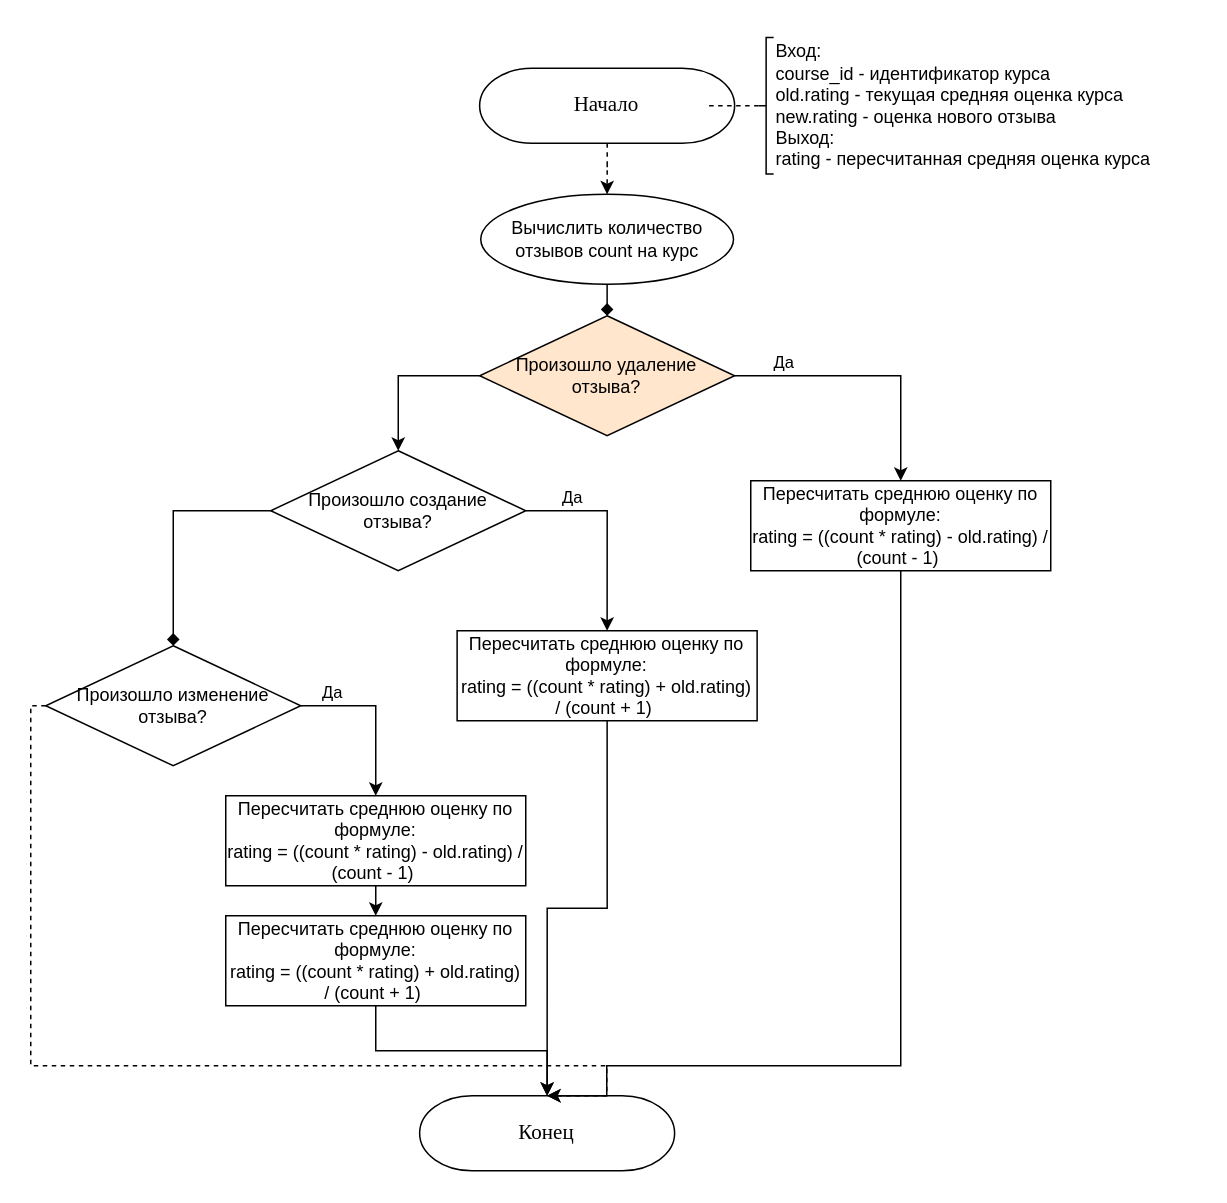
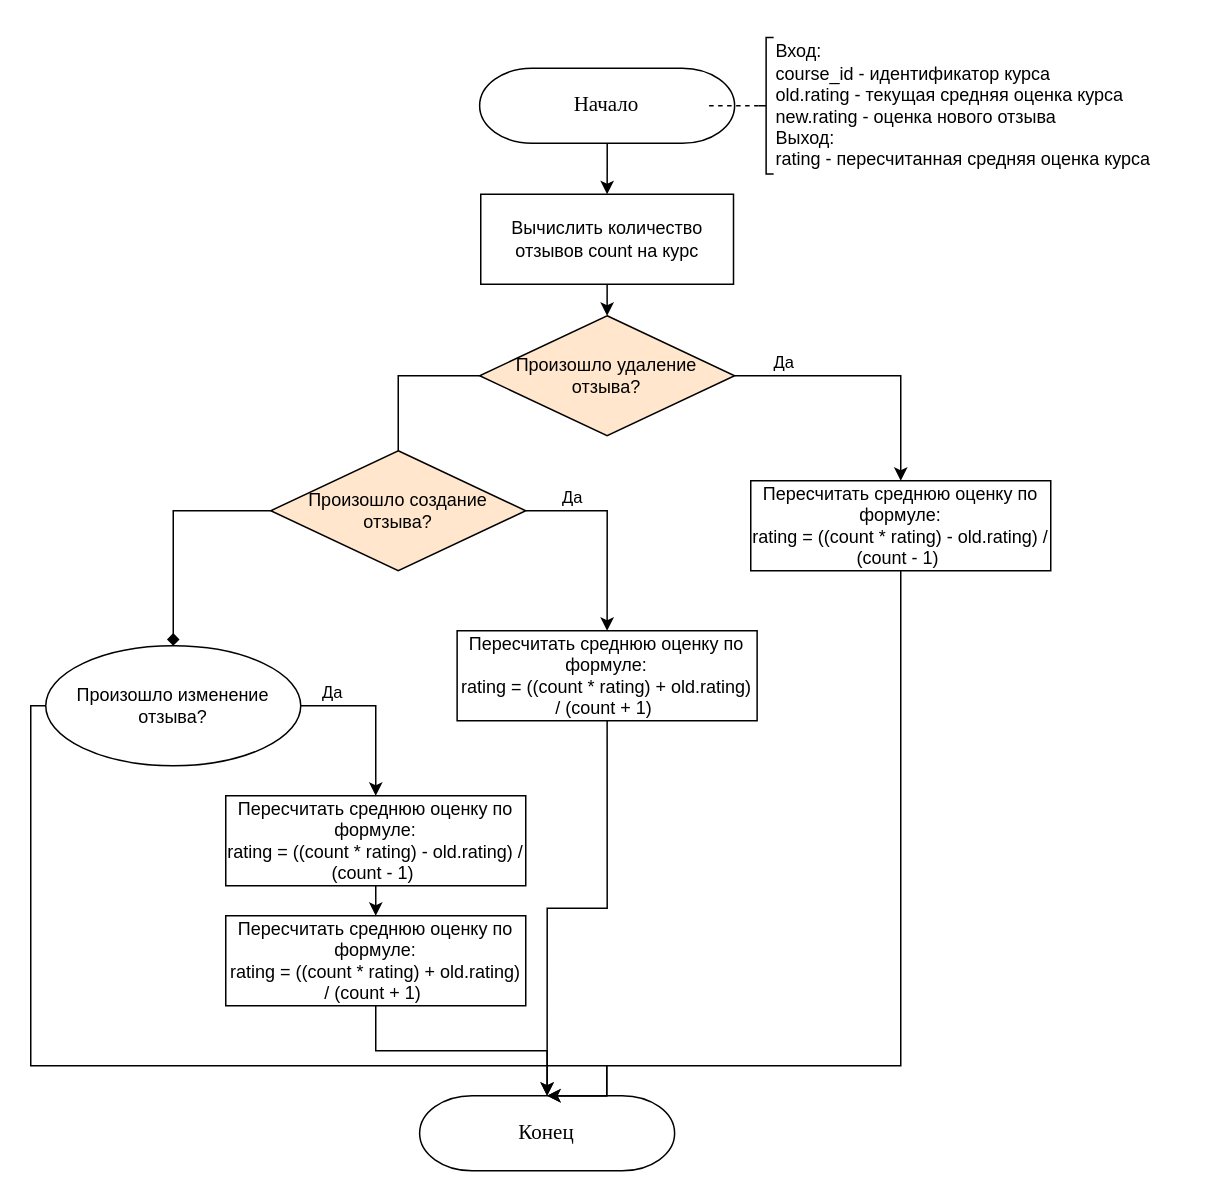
- <mxCell id="2" style="edgeStyle=orthogonalEdgeStyle;rounded=0;orthogonalLoop=1;jettySize=auto;html=1;entryX=0.5;entryY=0;entryDx=0;entryDy=0;dashed=1;" edge="1" parent="1" source="3" target="8"><mxGeometry relative="1" as="geometry" /></mxCell>
+ <mxCell id="2" style="edgeStyle=orthogonalEdgeStyle;rounded=0;orthogonalLoop=1;jettySize=auto;html=1;entryX=0.5;entryY=0;entryDx=0;entryDy=0;" edge="1" parent="1" source="3" target="8"><mxGeometry relative="1" as="geometry" /></mxCell>
- <mxCell id="8" value="Вычислить количество отзывов count на курс" style="ellipse;whiteSpace=wrap;html=1;absoluteArcSize=1;arcSize=14;strokeWidth=1;" vertex="1" parent="1"><mxGeometry x="320" y="129" width="168.5" height="60" as="geometry" /></mxCell>
+ <mxCell id="8" value="Вычислить количество отзывов count на курс" style="rounded=0;whiteSpace=wrap;html=1;absoluteArcSize=1;arcSize=14;strokeWidth=1;" vertex="1" parent="1"><mxGeometry x="320" y="129" width="168.5" height="60" as="geometry" /></mxCell>
- <mxCell id="7" style="edgeStyle=orthogonalEdgeStyle;rounded=0;orthogonalLoop=1;jettySize=auto;html=1;exitX=0.5;exitY=1;exitDx=0;exitDy=0;entryX=0.5;entryY=0;entryDx=0;entryDy=0;endArrow=diamond;" edge="1" parent="1" source="8" target="12"><mxGeometry relative="1" as="geometry" /></mxCell>
+ <mxCell id="7" style="edgeStyle=orthogonalEdgeStyle;rounded=0;orthogonalLoop=1;jettySize=auto;html=1;exitX=0.5;exitY=1;exitDx=0;exitDy=0;entryX=0.5;entryY=0;entryDx=0;entryDy=0;" edge="1" parent="1" source="8" target="12"><mxGeometry relative="1" as="geometry" /></mxCell>
- <mxCell id="11" style="edgeStyle=orthogonalEdgeStyle;rounded=0;orthogonalLoop=1;jettySize=auto;html=1;exitX=0;exitY=0.5;exitDx=0;exitDy=0;entryX=0.5;entryY=0;entryDx=0;entryDy=0;" edge="1" parent="1" source="12" target="16"><mxGeometry relative="1" as="geometry" /></mxCell>
+ <mxCell id="11" style="edgeStyle=orthogonalEdgeStyle;rounded=0;orthogonalLoop=1;jettySize=auto;html=1;exitX=0;exitY=0.5;exitDx=0;exitDy=0;entryX=0.5;entryY=0;entryDx=0;entryDy=0;endArrow=none;" edge="1" parent="1" source="12" target="16"><mxGeometry relative="1" as="geometry" /></mxCell>
- <mxCell id="16" value="Произошло создание отзыва?" style="rhombus;whiteSpace=wrap;html=1;" vertex="1" parent="1"><mxGeometry x="180" y="300" width="170" height="80" as="geometry" /></mxCell>
+ <mxCell id="16" value="Произошло создание отзыва?" style="rhombus;whiteSpace=wrap;html=1;fillColor=#ffe6cc;" vertex="1" parent="1"><mxGeometry x="180" y="300" width="170" height="80" as="geometry" /></mxCell>
- <mxCell id="20" value="Произошло изменение отзыва?" style="rhombus;whiteSpace=wrap;html=1;" vertex="1" parent="1"><mxGeometry x="30" y="430" width="170" height="80" as="geometry" /></mxCell>
+ <mxCell id="20" value="Произошло изменение отзыва?" style="ellipse;whiteSpace=wrap;html=1;" vertex="1" parent="1"><mxGeometry x="30" y="430" width="170" height="80" as="geometry" /></mxCell>
- <mxCell id="28" style="edgeStyle=orthogonalEdgeStyle;rounded=0;orthogonalLoop=1;jettySize=auto;html=1;exitX=0;exitY=0.5;exitDx=0;exitDy=0;entryX=0.5;entryY=0;entryDx=0;entryDy=0;entryPerimeter=0;dashed=1;" edge="1" parent="1" source="20" target="25"><mxGeometry relative="1" as="geometry"><Array as="points"><mxPoint x="20" y="470" /><mxPoint x="20" y="710" /><mxPoint x="404" y="710" /></Array></mxGeometry></mxCell>
+ <mxCell id="28" style="edgeStyle=orthogonalEdgeStyle;rounded=0;orthogonalLoop=1;jettySize=auto;html=1;exitX=0;exitY=0.5;exitDx=0;exitDy=0;entryX=0.5;entryY=0;entryDx=0;entryDy=0;entryPerimeter=0;" edge="1" parent="1" source="20" target="25"><mxGeometry relative="1" as="geometry"><Array as="points"><mxPoint x="20" y="470" /><mxPoint x="20" y="710" /><mxPoint x="404" y="710" /></Array></mxGeometry></mxCell>
